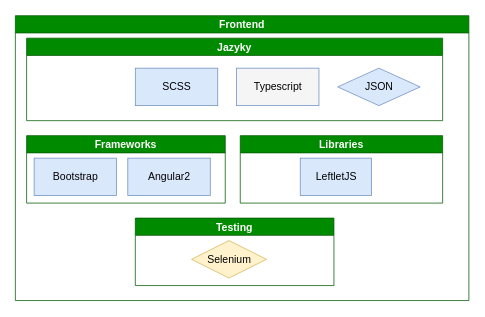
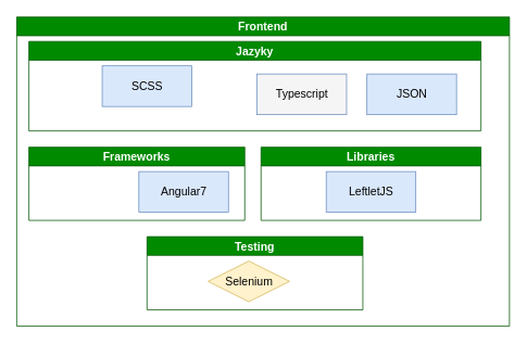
- <mxCell id="4" value="SCSS" style="html=1;shadow=0;sketch=0;strokeColor=#6c8ebf;fillColor=#dae8fc;fontSize=14;" parent="3" vertex="1"><mxGeometry x="145" y="40" width="110" height="50" as="geometry" /></mxCell>
+ <mxCell id="4" value="SCSS" style="html=1;shadow=0;sketch=0;strokeColor=#6c8ebf;fillColor=#dae8fc;fontSize=14;" parent="3" vertex="1"><mxGeometry x="90" y="30" width="110" height="50" as="geometry" /></mxCell>
- <mxCell id="6" value="JSON" style="rhombus;html=1;shadow=0;sketch=0;strokeColor=#6c8ebf;fillColor=#dae8fc;fontSize=14;" parent="3" vertex="1"><mxGeometry x="415" y="40" width="110" height="50" as="geometry" /></mxCell>
+ <mxCell id="6" value="JSON" style="html=1;shadow=0;sketch=0;strokeColor=#6c8ebf;fillColor=#dae8fc;fontSize=14;" parent="3" vertex="1"><mxGeometry x="415" y="40" width="110" height="50" as="geometry" /></mxCell>
- <mxCell id="8" value="Bootstrap" style="html=1;shadow=0;sketch=0;strokeColor=#6c8ebf;fillColor=#dae8fc;fontSize=14;" parent="7" vertex="1"><mxGeometry x="10" y="30" width="110" height="50" as="geometry" /></mxCell>
- <mxCell id="9" value="Angular2" style="html=1;shadow=0;sketch=0;strokeColor=#6c8ebf;fillColor=#dae8fc;fontSize=14;" parent="7" vertex="1"><mxGeometry x="135" y="30" width="110" height="50" as="geometry" /></mxCell>
+ <mxCell id="9" value="Angular7" style="html=1;shadow=0;sketch=0;strokeColor=#6c8ebf;fillColor=#dae8fc;fontSize=14;" parent="7" vertex="1"><mxGeometry x="135" y="30" width="110" height="50" as="geometry" /></mxCell>
- <mxCell id="11" value="LeftletJS" style="html=1;shadow=0;sketch=0;strokeColor=#6c8ebf;fillColor=#dae8fc;fontSize=14;" parent="10" vertex="1"><mxGeometry x="80" y="30" width="95" height="50" as="geometry" /></mxCell>
+ <mxCell id="11" value="LeftletJS" style="html=1;shadow=0;sketch=0;strokeColor=#6c8ebf;fillColor=#dae8fc;fontSize=14;" parent="10" vertex="1"><mxGeometry x="80" y="30" width="110" height="50" as="geometry" /></mxCell>
